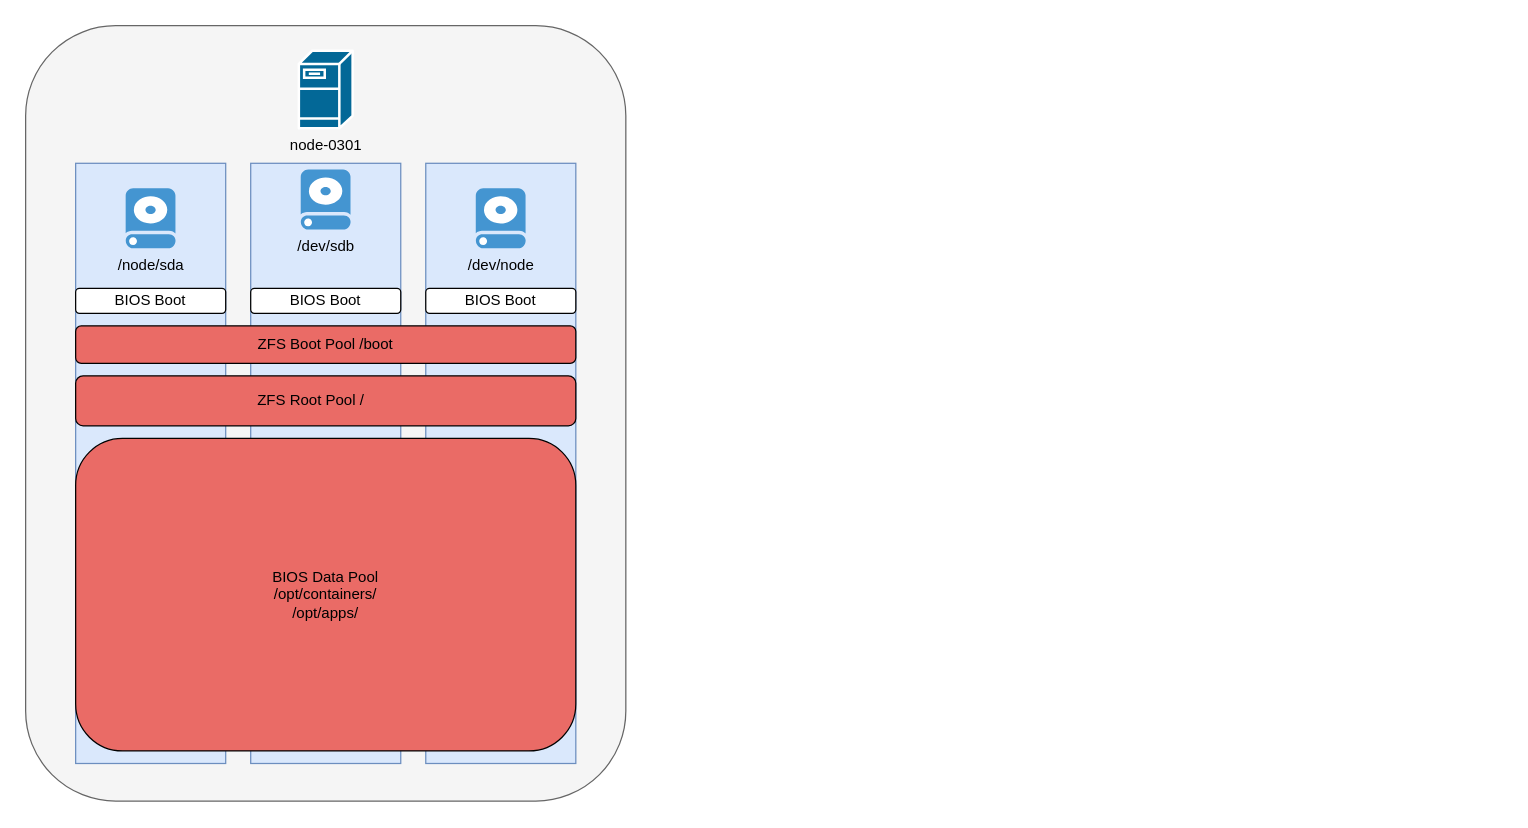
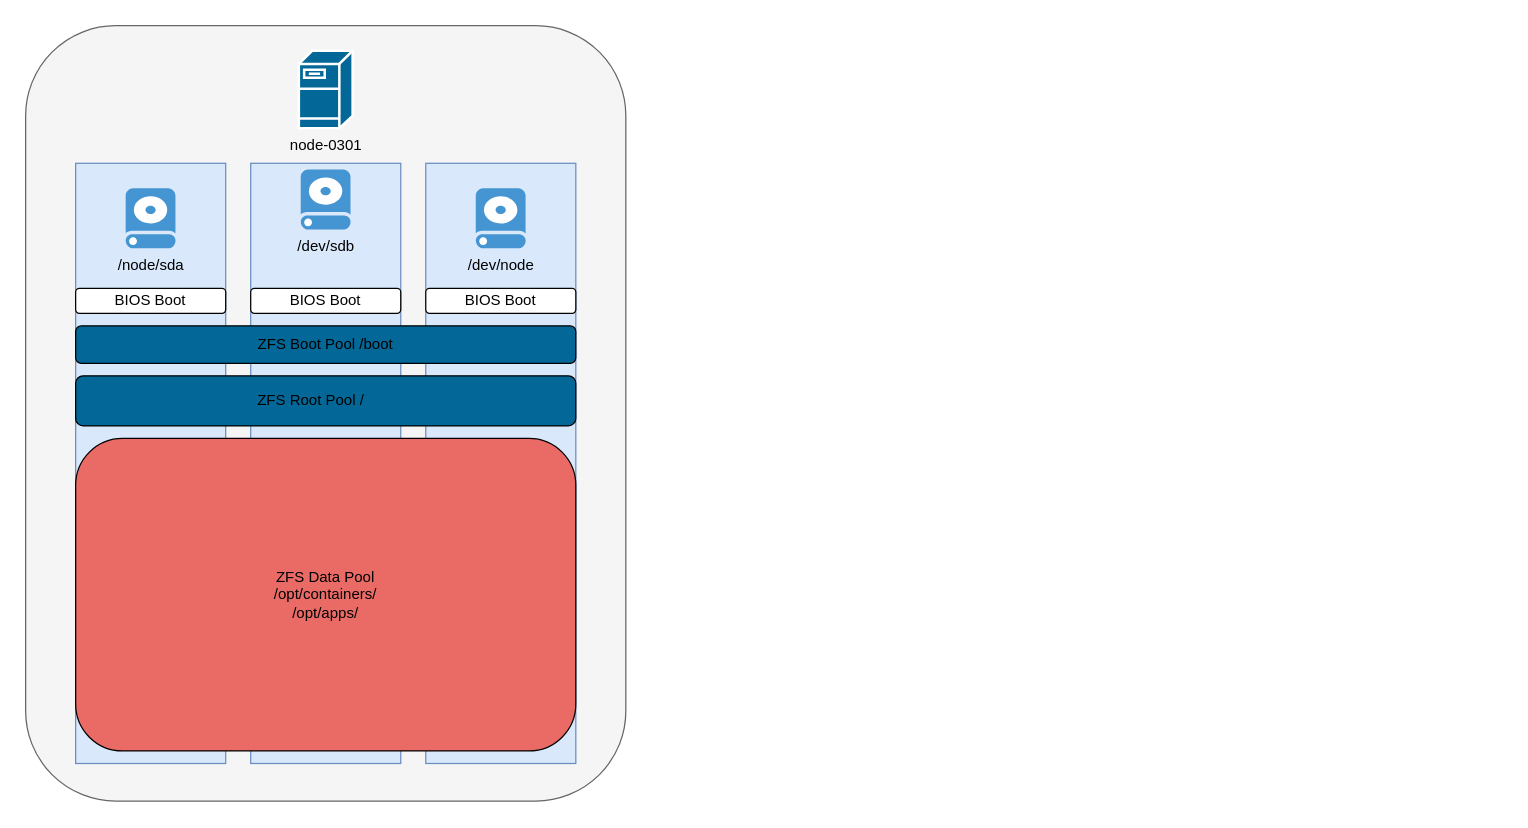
- <mxCell id="18" value="ZFS Boot Pool /boot" style="rounded=1;whiteSpace=wrap;html=1;fillColor=#EA6B66;" parent="2" vertex="1"><mxGeometry x="40" y="240" width="400" height="30" as="geometry" /></mxCell>
+ <mxCell id="18" value="ZFS Boot Pool /boot" style="rounded=1;whiteSpace=wrap;html=1;fillColor=#036897;" parent="2" vertex="1"><mxGeometry x="40" y="240" width="400" height="30" as="geometry" /></mxCell>
- <mxCell id="17" value="ZFS Root Pool /&amp;nbsp;&amp;nbsp;&amp;nbsp;&amp;nbsp;&amp;nbsp;&amp;nbsp;&amp;nbsp; " style="rounded=1;whiteSpace=wrap;html=1;fillColor=#EA6B66;" parent="2" vertex="1"><mxGeometry x="40" y="280" width="400" height="40" as="geometry" /></mxCell>
+ <mxCell id="17" value="ZFS Root Pool /&amp;nbsp;&amp;nbsp;&amp;nbsp;&amp;nbsp;&amp;nbsp;&amp;nbsp;&amp;nbsp; " style="rounded=1;whiteSpace=wrap;html=1;fillColor=#036897;" parent="2" vertex="1"><mxGeometry x="40" y="280" width="400" height="40" as="geometry" /></mxCell>
- <mxCell id="19" value="BIOS Data Pool&lt;br&gt;/opt/containers/&lt;br&gt;/opt/apps/" style="rounded=1;whiteSpace=wrap;html=1;fillColor=#EA6B66;" parent="1" vertex="1"><mxGeometry x="60" y="350" width="400" height="250" as="geometry" /></mxCell>
+ <mxCell id="19" value="ZFS Data Pool&lt;br&gt;/opt/containers/&lt;br&gt;/opt/apps/" style="rounded=1;whiteSpace=wrap;html=1;fillColor=#EA6B66;" parent="1" vertex="1"><mxGeometry x="60" y="350" width="400" height="250" as="geometry" /></mxCell>
